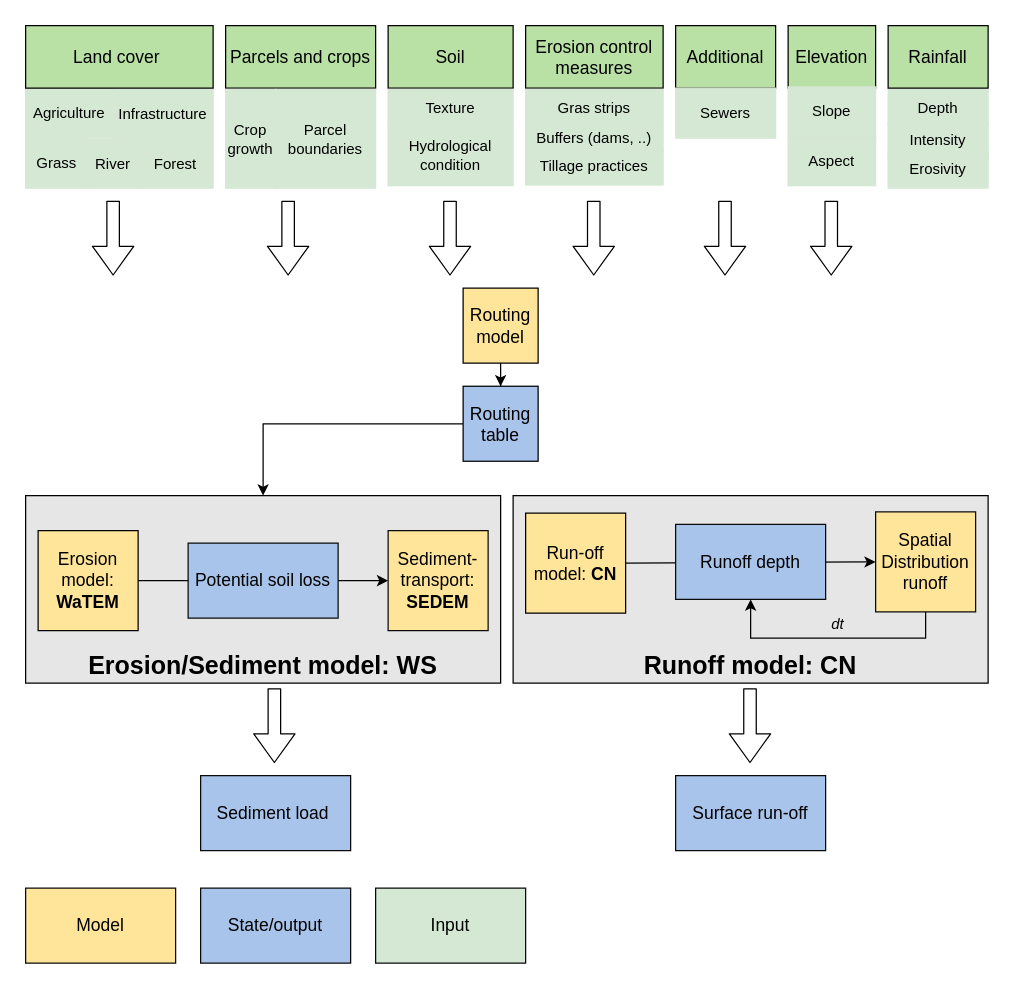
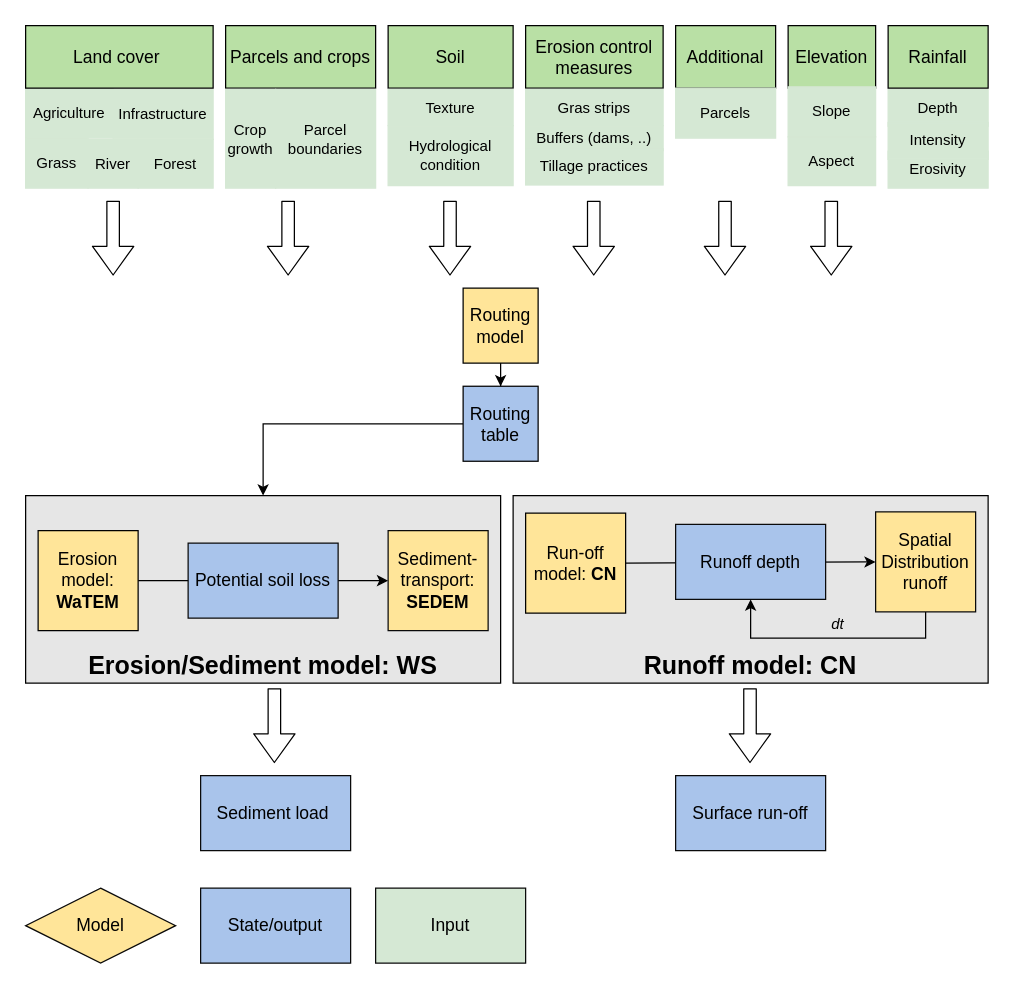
- <mxCell id="29" value="Sewers" style="rounded=0;whiteSpace=wrap;html=1;fillColor=#D5E8D4;fontSize=12;strokeColor=#D5E8D4;" parent="1" vertex="1"><mxGeometry x="540" y="70" width="80" height="40" as="geometry" /></mxCell>
+ <mxCell id="29" value="Parcels" style="rounded=0;whiteSpace=wrap;html=1;fillColor=#D5E8D4;fontSize=12;strokeColor=#D5E8D4;" parent="1" vertex="1"><mxGeometry x="540" y="70" width="80" height="40" as="geometry" /></mxCell>
- <mxCell id="33" value="&lt;span style=&quot;font-weight: 400&quot;&gt;Model&lt;/span&gt;" style="rounded=0;whiteSpace=wrap;html=1;strokeColor=#0A0A0A;fillColor=#FFE599;fontSize=14;fontStyle=1" parent="1" vertex="1"><mxGeometry x="20" y="710" width="120" height="60" as="geometry" /></mxCell>
+ <mxCell id="33" value="&lt;span style=&quot;font-weight: 400&quot;&gt;Model&lt;/span&gt;" style="rhombus;whiteSpace=wrap;html=1;strokeColor=#0A0A0A;fillColor=#FFE599;fontSize=14;fontStyle=1;" parent="1" vertex="1"><mxGeometry x="20" y="710" width="120" height="60" as="geometry" /></mxCell>
